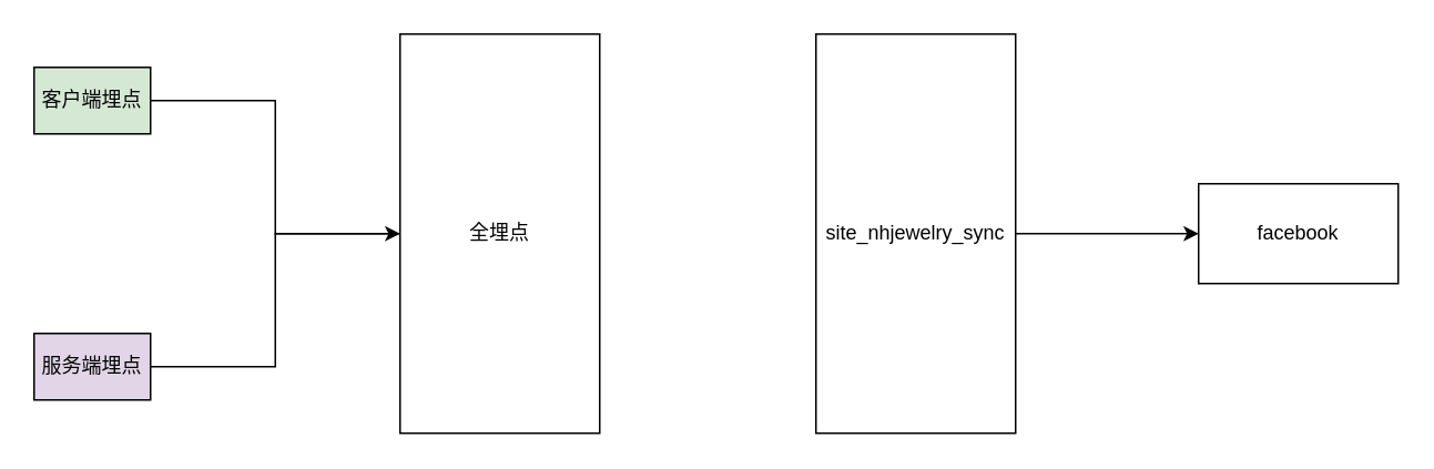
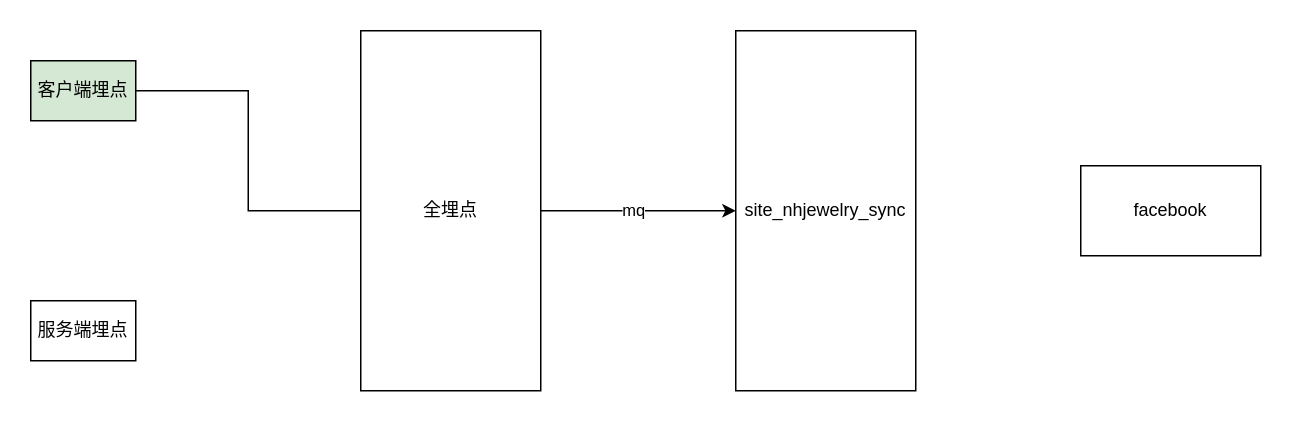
+ <mxCell id="6" style="edgeStyle=orthogonalEdgeStyle;rounded=0;orthogonalLoop=1;jettySize=auto;html=1;exitX=1;exitY=0.5;exitDx=0;exitDy=0;entryX=0;entryY=0.5;entryDx=0;entryDy=0;" edge="1" parent="1" source="8" target="10"><mxGeometry relative="1" as="geometry" /></mxCell>
+ <mxCell id="7" value="mq" style="edgeLabel;html=1;align=center;verticalAlign=middle;resizable=0;points=[];" vertex="1" connectable="0" parent="6"><mxGeometry x="-0.061" y="2" relative="1" as="geometry"><mxPoint y="1" as="offset" /></mxGeometry></mxCell>
- <mxCell id="9" style="edgeStyle=orthogonalEdgeStyle;rounded=0;orthogonalLoop=1;jettySize=auto;html=1;exitX=1;exitY=0.5;exitDx=0;exitDy=0;" edge="1" parent="1" source="10" target="11"><mxGeometry relative="1" as="geometry" /></mxCell>
- <mxCell id="4" style="edgeStyle=orthogonalEdgeStyle;rounded=0;orthogonalLoop=1;jettySize=auto;html=1;exitX=1;exitY=0.5;exitDx=0;exitDy=0;entryX=0;entryY=0.5;entryDx=0;entryDy=0;" edge="1" parent="1" source="5" target="8"><mxGeometry relative="1" as="geometry" /></mxCell>
- <mxCell id="5" value="服务端埋点" style="rounded=0;whiteSpace=wrap;html=1;fillColor=#e1d5e7;" vertex="1" parent="1"><mxGeometry x="20" y="200" width="70" height="40" as="geometry" /></mxCell>
+ <mxCell id="5" value="服务端埋点" style="rounded=0;whiteSpace=wrap;html=1;" vertex="1" parent="1"><mxGeometry x="20" y="200" width="70" height="40" as="geometry" /></mxCell>
